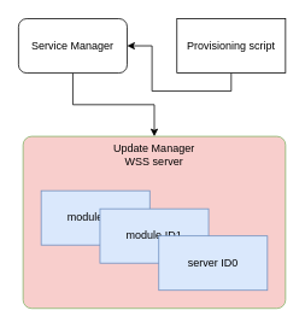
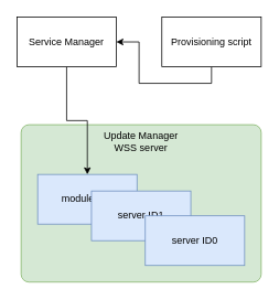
- <mxCell id="4" value="Service Manager" style="whiteSpace=wrap;html=1;align=center;rounded=1;" vertex="1" parent="1"><mxGeometry x="20" y="20" width="120" height="60" as="geometry" /></mxCell>
+ <mxCell id="4" value="Service Manager" style="rounded=0;whiteSpace=wrap;html=1;align=center;" vertex="1" parent="1"><mxGeometry x="20" y="20" width="120" height="60" as="geometry" /></mxCell>
- <mxCell id="3" style="edgeStyle=orthogonalEdgeStyle;rounded=0;orthogonalLoop=1;jettySize=auto;html=1;exitX=0.5;exitY=1;exitDx=0;exitDy=0;entryX=0.5;entryY=0;entryDx=0;entryDy=0;" edge="1" parent="1" source="4" target="2"><mxGeometry relative="1" as="geometry" /></mxCell>
+ <mxCell id="3" style="edgeStyle=orthogonalEdgeStyle;rounded=0;orthogonalLoop=1;jettySize=auto;html=1;exitX=0.5;exitY=1;exitDx=0;exitDy=0;" edge="1" parent="1" source="4" target="7"><mxGeometry relative="1" as="geometry" /></mxCell>
- <mxCell id="2" value="Update Manager&lt;br&gt;WSS server" style="rounded=1;whiteSpace=wrap;html=1;align=center;verticalAlign=top;arcSize=5;fillColor=#f8cecc;strokeColor=#82b366;" vertex="1" parent="1"><mxGeometry x="25" y="150" width="290" height="190" as="geometry" /></mxCell>
+ <mxCell id="2" value="Update Manager&lt;br&gt;WSS server" style="rounded=1;whiteSpace=wrap;html=1;align=center;verticalAlign=top;arcSize=5;fillColor=#d5e8d4;strokeColor=#82b366;" vertex="1" parent="1"><mxGeometry x="25" y="150" width="290" height="190" as="geometry" /></mxCell>
- <mxCell id="8" value="module ID1" style="rounded=0;whiteSpace=wrap;html=1;align=center;fillColor=#dae8fc;strokeColor=#6c8ebf;" vertex="1" parent="1"><mxGeometry x="110" y="230" width="120" height="60" as="geometry" /></mxCell>
+ <mxCell id="8" value="server ID1" style="rounded=0;whiteSpace=wrap;html=1;align=center;fillColor=#dae8fc;strokeColor=#6c8ebf;" vertex="1" parent="1"><mxGeometry x="110" y="230" width="120" height="60" as="geometry" /></mxCell>
